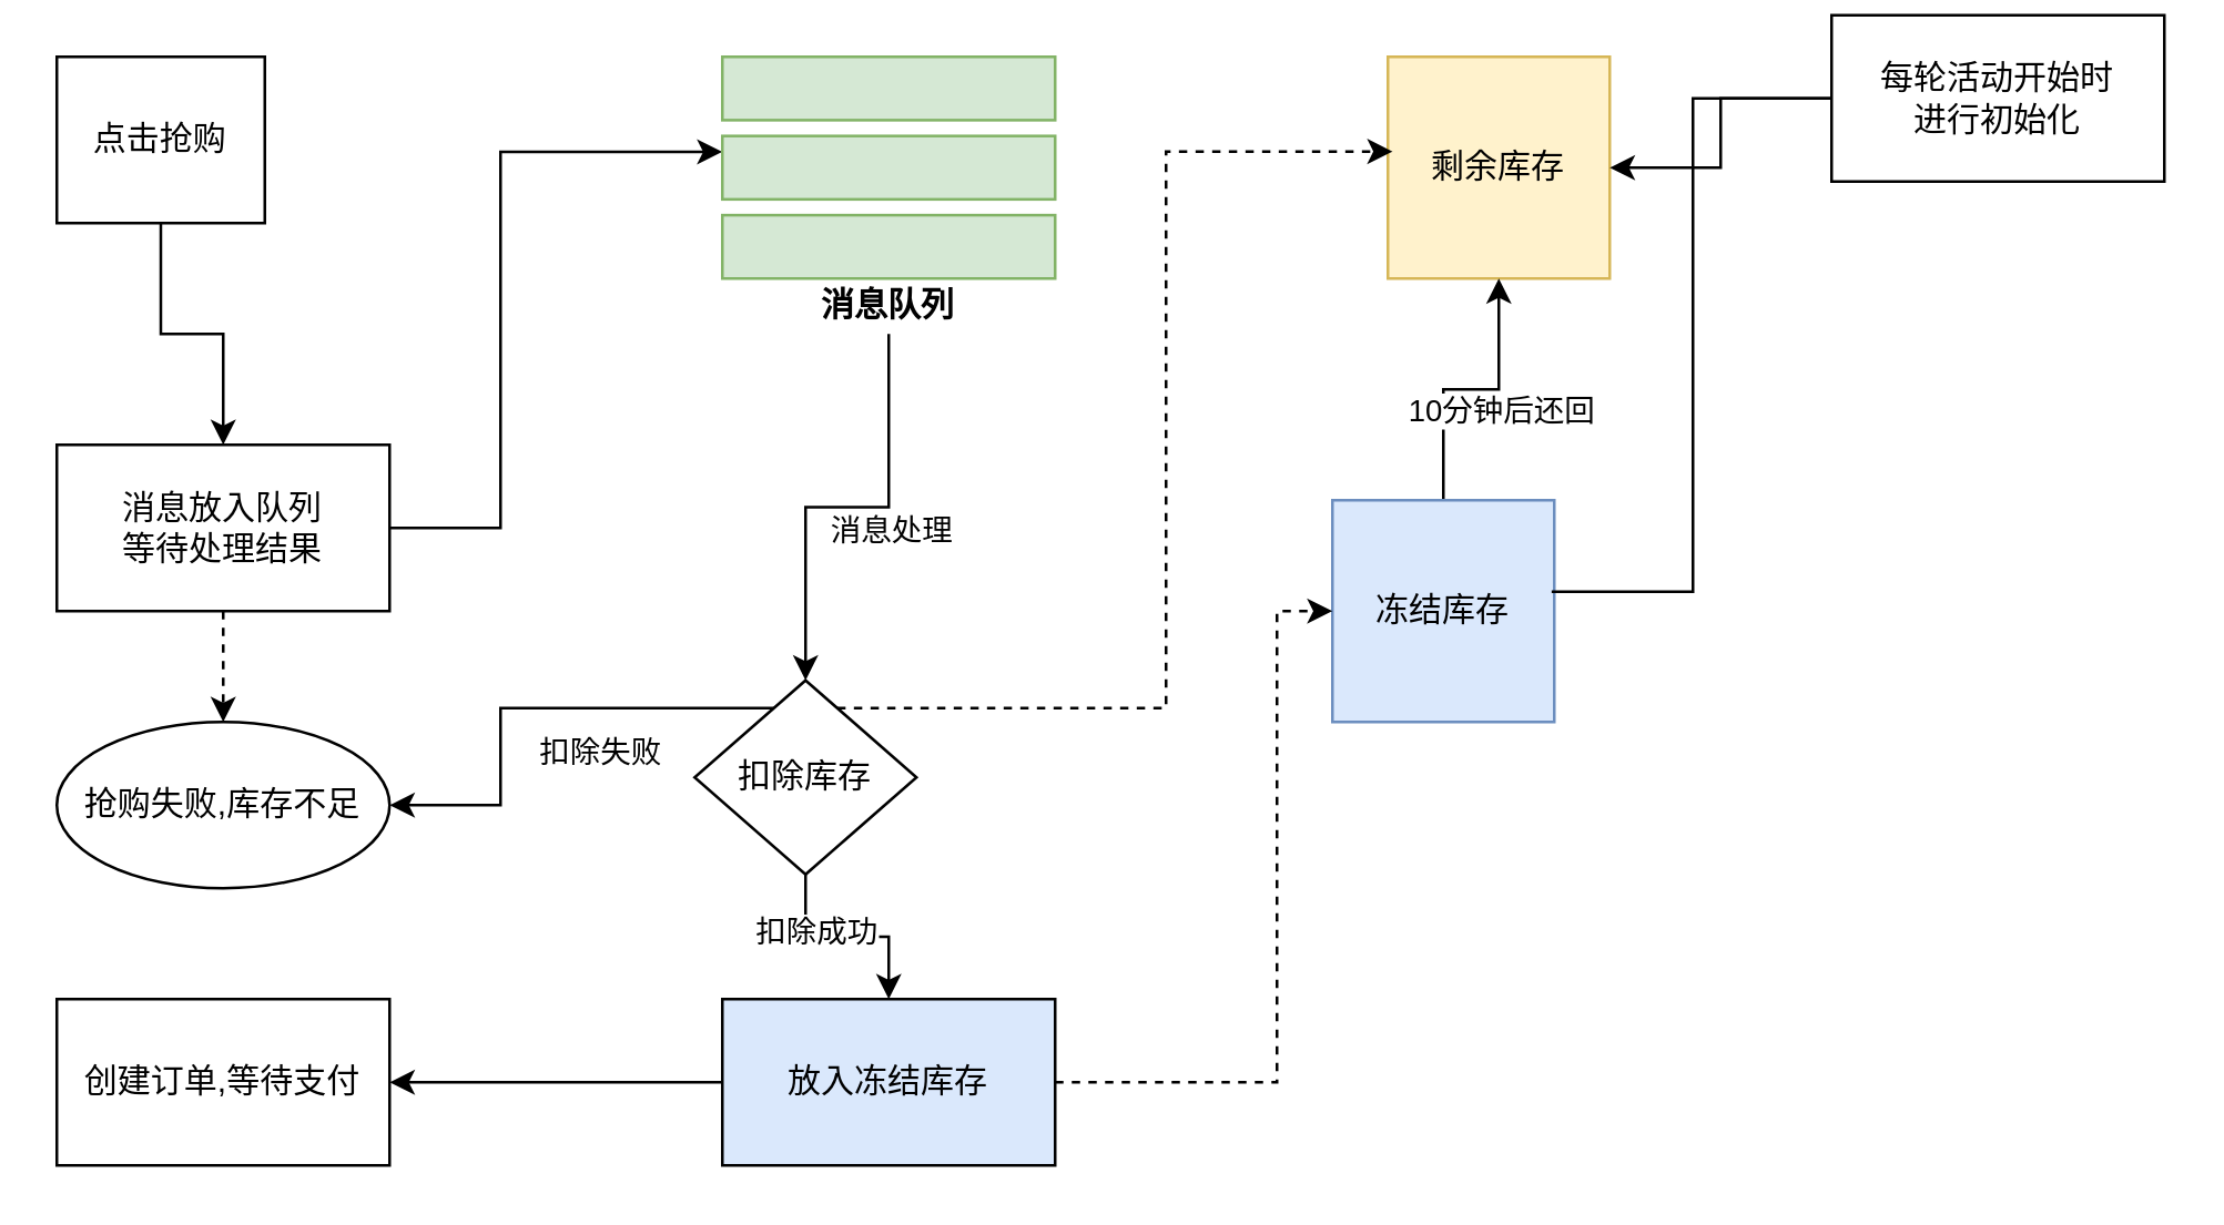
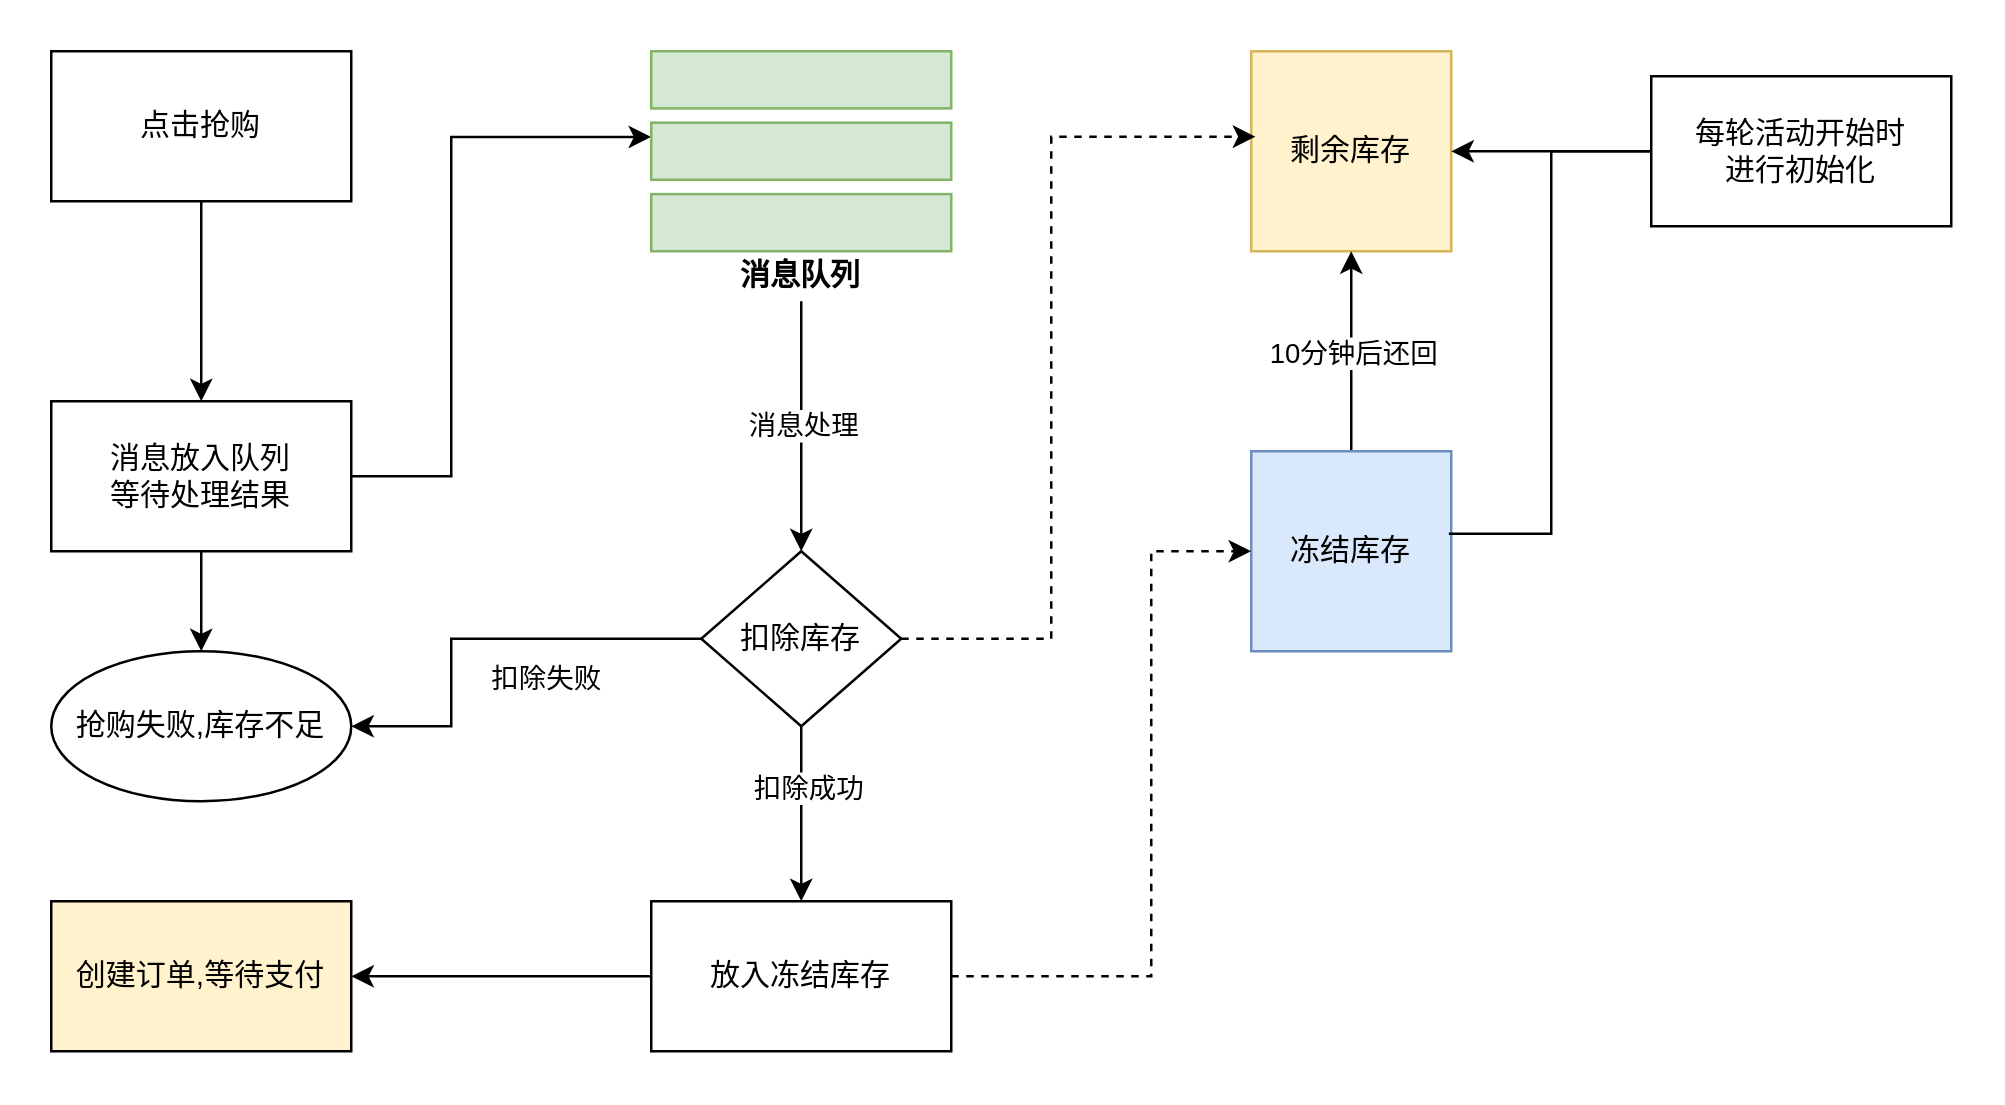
- <mxCell id="13" value="每轮活动开始时&lt;br&gt;进行初始化" style="rounded=0;whiteSpace=wrap;html=1;" vertex="1" parent="1"><mxGeometry x="660" y="5" width="120" height="60" as="geometry" /></mxCell>
+ <mxCell id="13" value="每轮活动开始时&lt;br&gt;进行初始化" style="rounded=0;whiteSpace=wrap;html=1;" vertex="1" parent="1"><mxGeometry x="660" y="30" width="120" height="60" as="geometry" /></mxCell>
- <mxCell id="3" value="点击抢购" style="rounded=0;whiteSpace=wrap;html=1;" vertex="1" parent="1"><mxGeometry x="20" y="20" width="75" height="60" as="geometry" /></mxCell>
+ <mxCell id="3" value="点击抢购" style="rounded=0;whiteSpace=wrap;html=1;" vertex="1" parent="1"><mxGeometry x="20" y="20" width="120" height="60" as="geometry" /></mxCell>
- <mxCell id="10" value="冻结库存" style="whiteSpace=wrap;html=1;aspect=fixed;fillColor=#dae8fc;strokeColor=#6c8ebf;" vertex="1" parent="1"><mxGeometry x="480" y="180" width="80" height="80" as="geometry" /></mxCell>
+ <mxCell id="10" value="冻结库存" style="whiteSpace=wrap;html=1;aspect=fixed;fillColor=#dae8fc;strokeColor=#6c8ebf;" vertex="1" parent="1"><mxGeometry x="500" y="180" width="80" height="80" as="geometry" /></mxCell>
- <mxCell id="5" style="edgeStyle=orthogonalEdgeStyle;rounded=0;orthogonalLoop=1;jettySize=auto;html=1;dashed=1;entryX=0.5;entryY=0;entryDx=0;entryDy=0;" edge="1" parent="1" source="6" target="32"><mxGeometry relative="1" as="geometry"><mxPoint x="80" y="260" as="targetPoint" /></mxGeometry></mxCell>
+ <mxCell id="5" style="edgeStyle=orthogonalEdgeStyle;rounded=0;orthogonalLoop=1;jettySize=auto;html=1;dashed=0;entryX=0.5;entryY=0;entryDx=0;entryDy=0;" edge="1" parent="1" source="6" target="32"><mxGeometry relative="1" as="geometry"><mxPoint x="80" y="260" as="targetPoint" /></mxGeometry></mxCell>
- <mxCell id="30" value="扣除库存" style="rhombus;whiteSpace=wrap;html=1;" vertex="1" parent="1"><mxGeometry x="250" y="245" width="80" height="70" as="geometry" /></mxCell>
+ <mxCell id="30" value="扣除库存" style="rhombus;whiteSpace=wrap;html=1;" vertex="1" parent="1"><mxGeometry x="280" y="220" width="80" height="70" as="geometry" /></mxCell>
- <mxCell id="31" value="创建订单,等待支付" style="rounded=0;whiteSpace=wrap;html=1;" vertex="1" parent="1"><mxGeometry x="20" y="360" width="120" height="60" as="geometry" /></mxCell>
+ <mxCell id="31" value="创建订单,等待支付" style="rounded=0;whiteSpace=wrap;html=1;fillColor=#fff2cc;" vertex="1" parent="1"><mxGeometry x="20" y="360" width="120" height="60" as="geometry" /></mxCell>
- <mxCell id="24" value="放入冻结库存" style="rounded=0;whiteSpace=wrap;html=1;fillColor=#dae8fc;" vertex="1" parent="1"><mxGeometry x="260" y="360" width="120" height="60" as="geometry" /></mxCell>
+ <mxCell id="24" value="放入冻结库存" style="rounded=0;whiteSpace=wrap;html=1;" vertex="1" parent="1"><mxGeometry x="260" y="360" width="120" height="60" as="geometry" /></mxCell>
